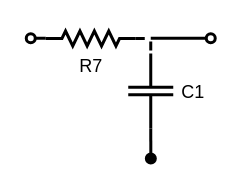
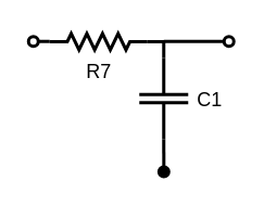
- <mxCell id="2" style="edgeStyle=orthogonalEdgeStyle;rounded=0;orthogonalLoop=1;jettySize=auto;html=1;exitX=0;exitY=0.5;exitDx=0;exitDy=0;exitPerimeter=0;entryX=0;entryY=0.5;entryDx=0;entryDy=0;entryPerimeter=0;endArrow=none;endFill=0;strokeWidth=2;dashed=1;" edge="1" parent="1" source="4" target="6"><mxGeometry relative="1" as="geometry" /></mxCell>
+ <mxCell id="2" style="edgeStyle=orthogonalEdgeStyle;rounded=0;orthogonalLoop=1;jettySize=auto;html=1;exitX=0;exitY=0.5;exitDx=0;exitDy=0;exitPerimeter=0;entryX=0;entryY=0.5;entryDx=0;entryDy=0;entryPerimeter=0;endArrow=none;endFill=0;strokeWidth=2;" edge="1" parent="1" source="4" target="6"><mxGeometry relative="1" as="geometry" /></mxCell>
